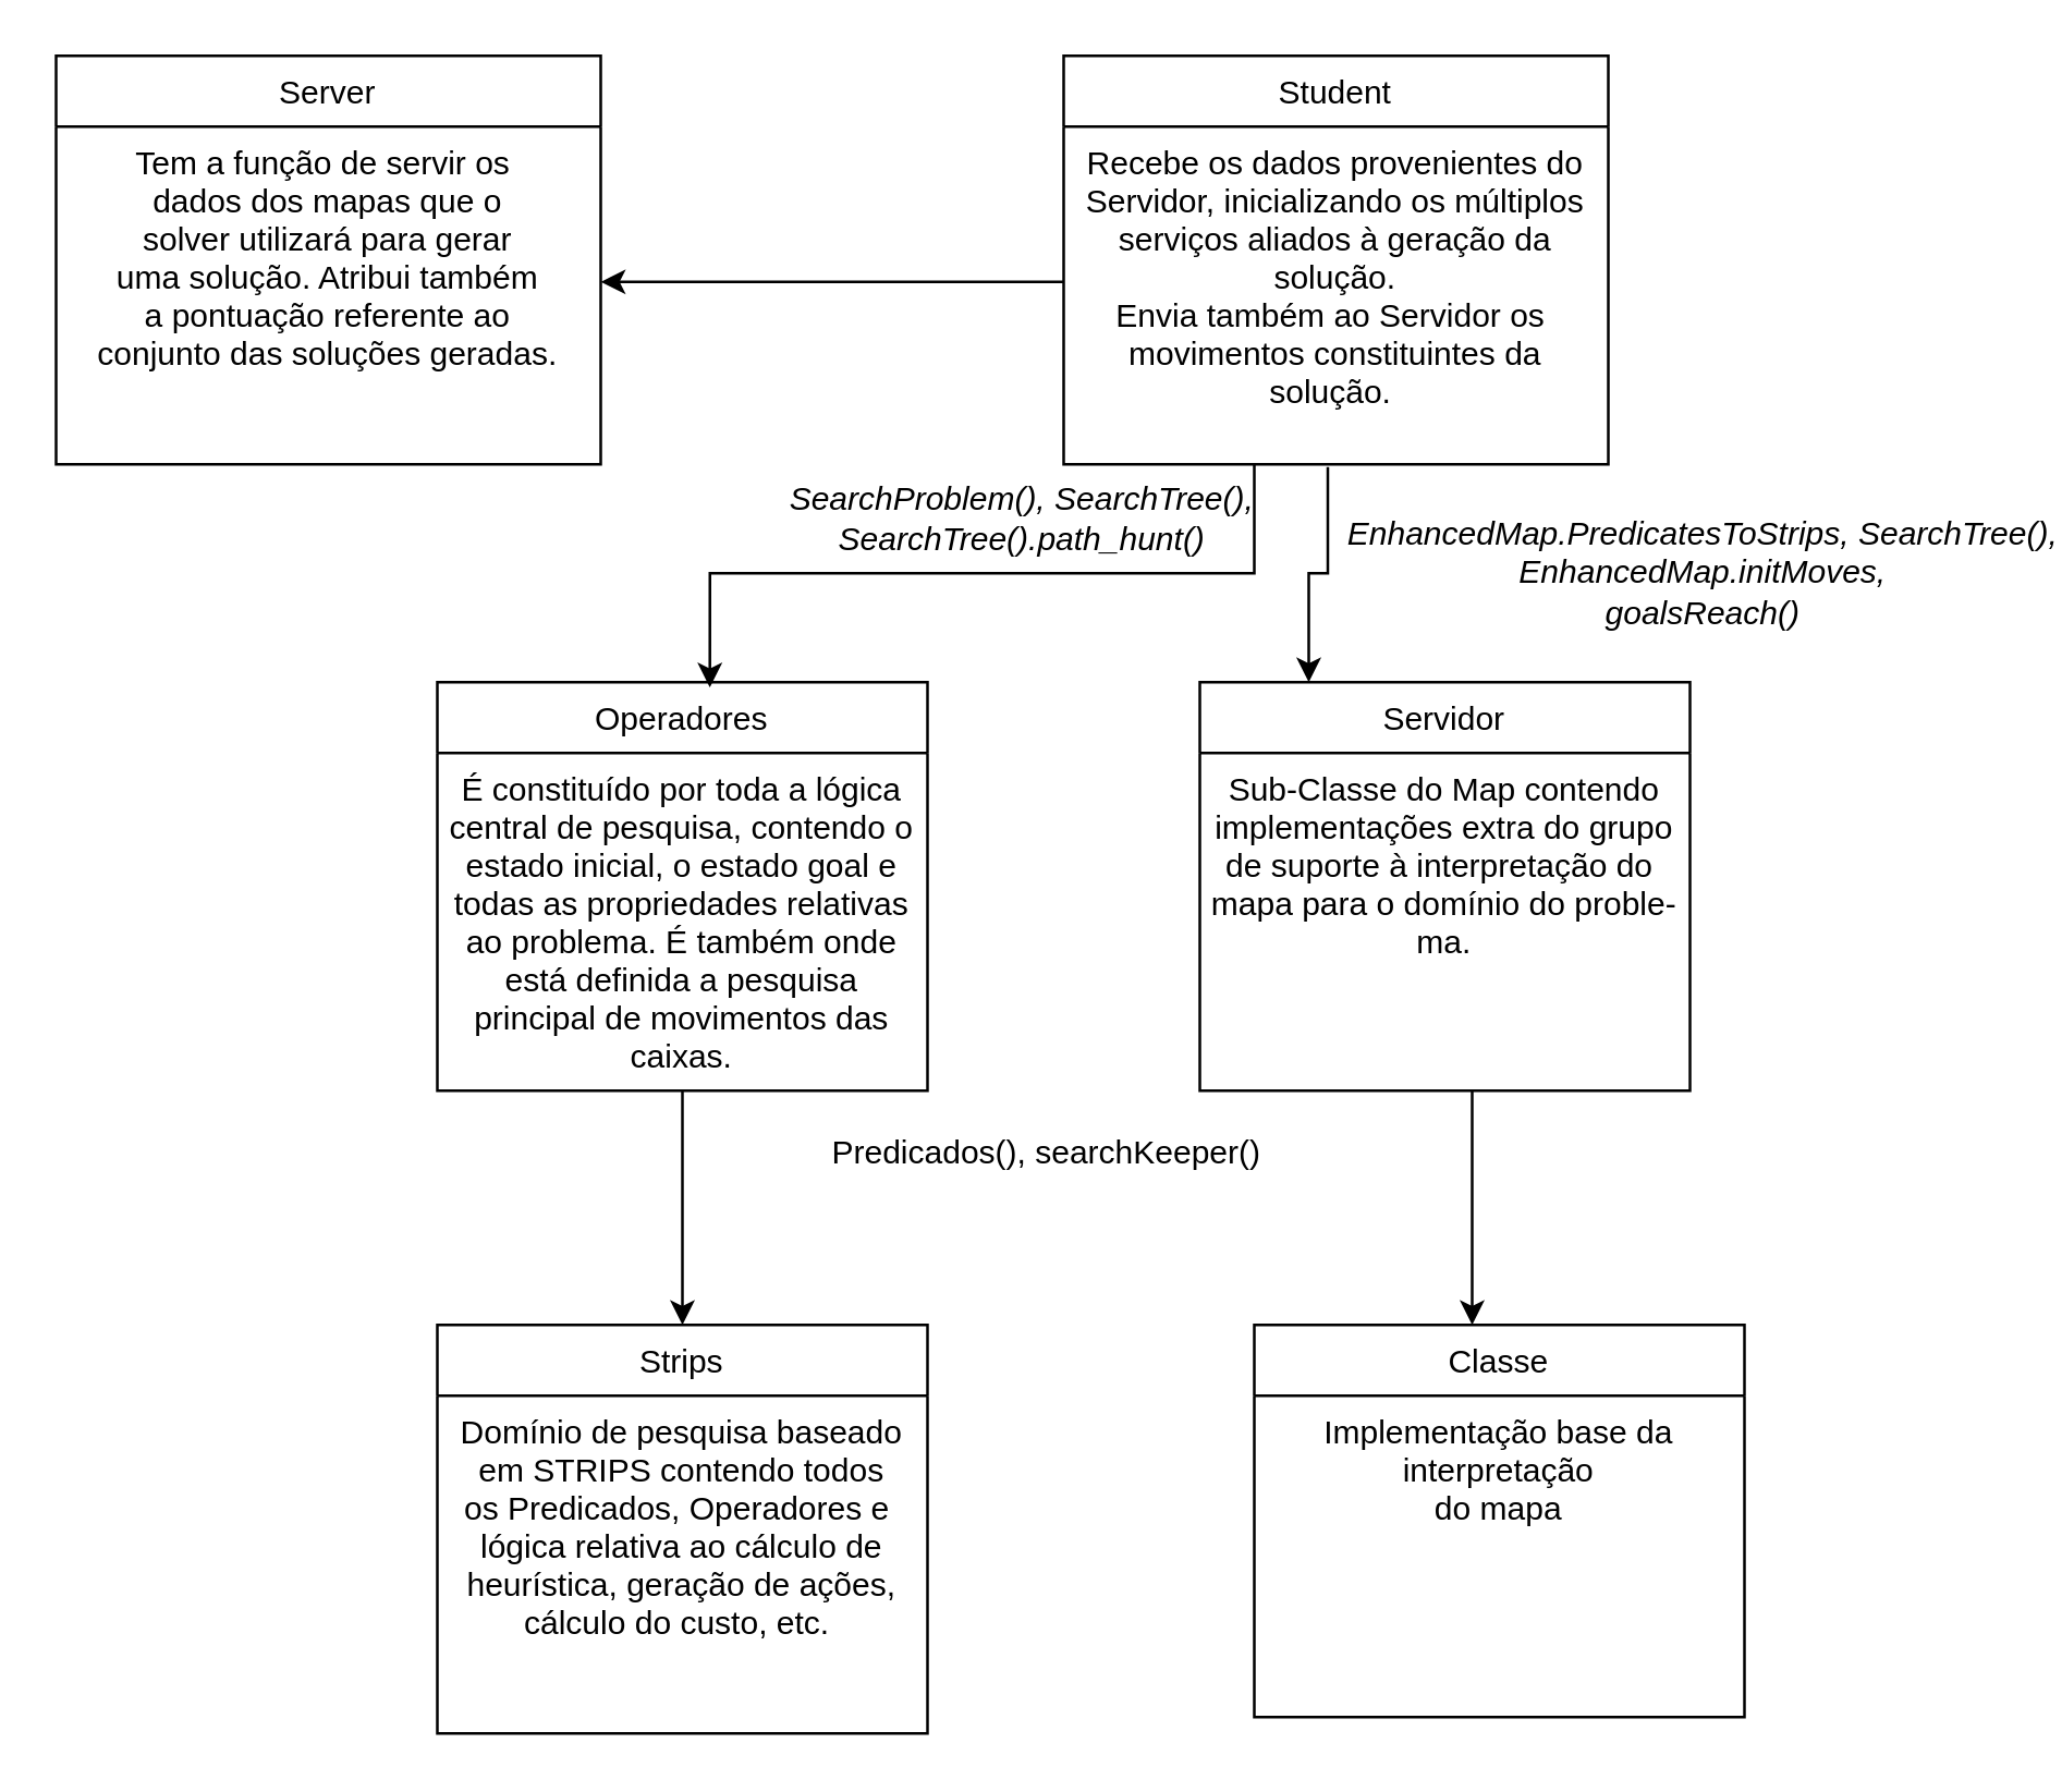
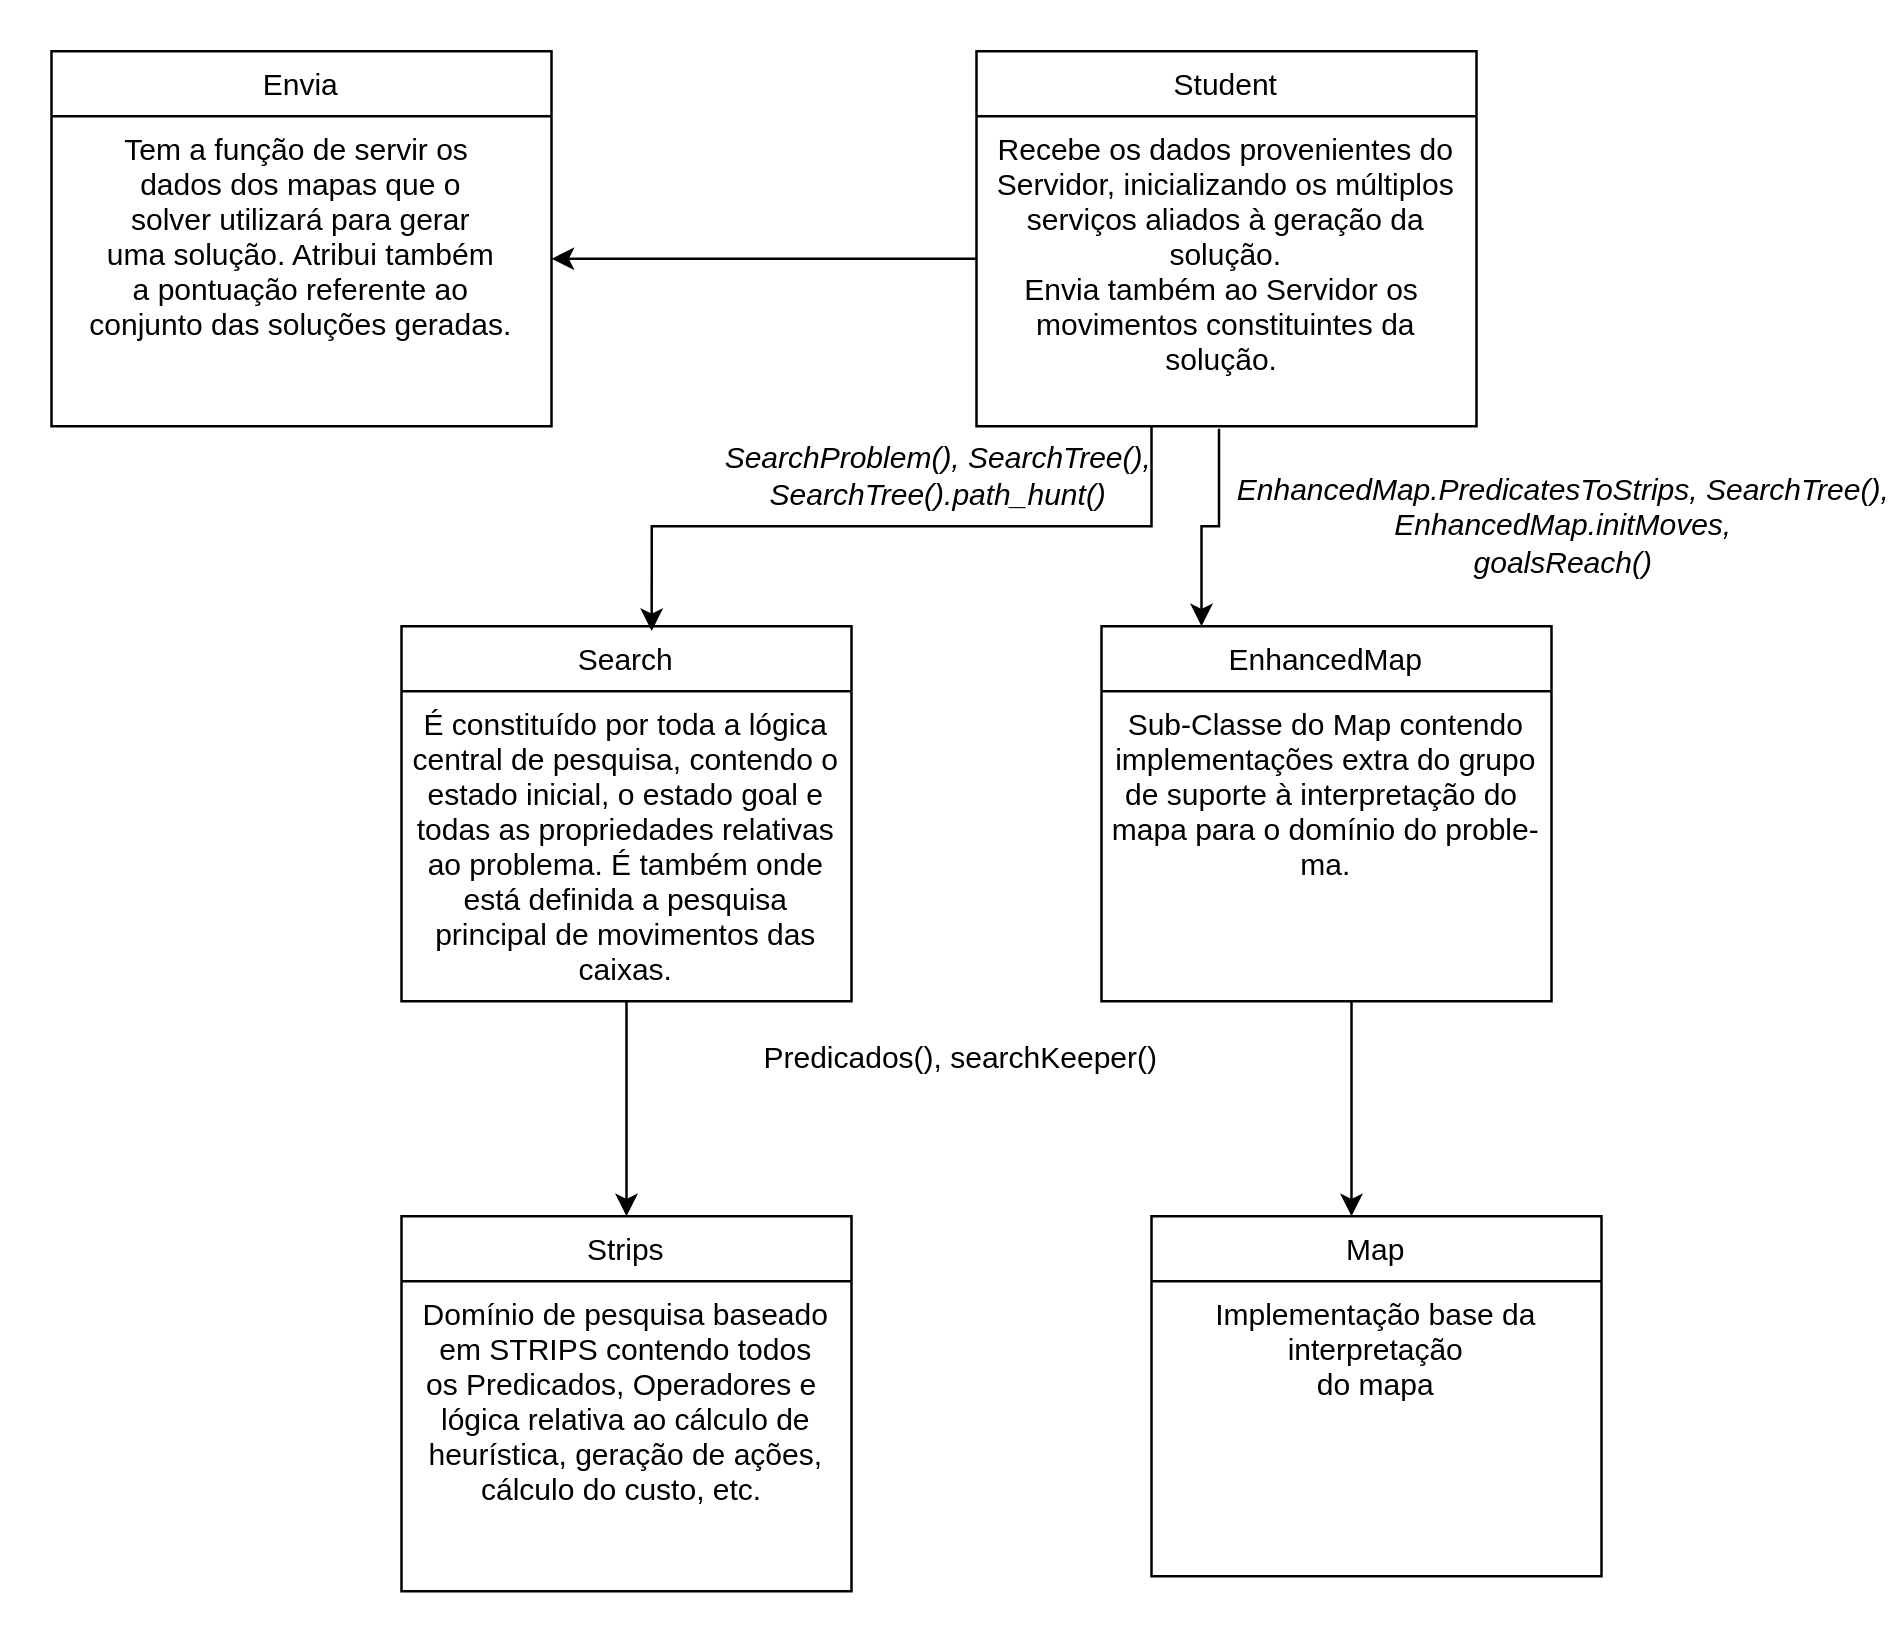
- <mxCell id="7" value="Server" style="swimlane;fontStyle=0;align=center;verticalAlign=top;childLayout=stackLayout;horizontal=1;startSize=26;horizontalStack=0;resizeParent=1;resizeLast=0;collapsible=1;marginBottom=0;rounded=0;shadow=0;strokeWidth=1;" parent="1" vertex="1"><mxGeometry x="20" y="20" width="200" height="150" as="geometry"><mxRectangle x="550" y="140" width="160" height="26" as="alternateBounds" /></mxGeometry></mxCell>
+ <mxCell id="7" value="Envia" style="swimlane;fontStyle=0;align=center;verticalAlign=top;childLayout=stackLayout;horizontal=1;startSize=26;horizontalStack=0;resizeParent=1;resizeLast=0;collapsible=1;marginBottom=0;rounded=0;shadow=0;strokeWidth=1;" parent="1" vertex="1"><mxGeometry x="20" y="20" width="200" height="150" as="geometry"><mxRectangle x="550" y="140" width="160" height="26" as="alternateBounds" /></mxGeometry></mxCell>
- <mxCell id="3" value="Operadores" style="swimlane;fontStyle=0;align=center;verticalAlign=top;childLayout=stackLayout;horizontal=1;startSize=26;horizontalStack=0;resizeParent=1;resizeLast=0;collapsible=1;marginBottom=0;rounded=0;shadow=0;strokeWidth=1;" parent="1" vertex="1"><mxGeometry x="160" y="250" width="180" height="150" as="geometry"><mxRectangle x="230" y="140" width="160" height="26" as="alternateBounds" /></mxGeometry></mxCell>
+ <mxCell id="3" value="Search" style="swimlane;fontStyle=0;align=center;verticalAlign=top;childLayout=stackLayout;horizontal=1;startSize=26;horizontalStack=0;resizeParent=1;resizeLast=0;collapsible=1;marginBottom=0;rounded=0;shadow=0;strokeWidth=1;" parent="1" vertex="1"><mxGeometry x="160" y="250" width="180" height="150" as="geometry"><mxRectangle x="230" y="140" width="160" height="26" as="alternateBounds" /></mxGeometry></mxCell>
- <mxCell id="15" value="Servidor" style="swimlane;fontStyle=0;align=center;verticalAlign=top;childLayout=stackLayout;horizontal=1;startSize=26;horizontalStack=0;resizeParent=1;resizeLast=0;collapsible=1;marginBottom=0;rounded=0;shadow=0;strokeWidth=1;" vertex="1" parent="1"><mxGeometry x="440" y="250" width="180" height="150" as="geometry"><mxRectangle x="340" y="380" width="170" height="26" as="alternateBounds" /></mxGeometry></mxCell>
+ <mxCell id="15" value="EnhancedMap" style="swimlane;fontStyle=0;align=center;verticalAlign=top;childLayout=stackLayout;horizontal=1;startSize=26;horizontalStack=0;resizeParent=1;resizeLast=0;collapsible=1;marginBottom=0;rounded=0;shadow=0;strokeWidth=1;" vertex="1" parent="1"><mxGeometry x="440" y="250" width="180" height="150" as="geometry"><mxRectangle x="340" y="380" width="170" height="26" as="alternateBounds" /></mxGeometry></mxCell>
- <mxCell id="9" value="Classe" style="swimlane;fontStyle=0;align=center;verticalAlign=top;childLayout=stackLayout;horizontal=1;startSize=26;horizontalStack=0;resizeParent=1;resizeLast=0;collapsible=1;marginBottom=0;rounded=0;shadow=0;strokeWidth=1;" vertex="1" parent="1"><mxGeometry x="460" y="486" width="180" height="144" as="geometry"><mxRectangle x="340" y="380" width="170" height="26" as="alternateBounds" /></mxGeometry></mxCell>
+ <mxCell id="9" value="Map" style="swimlane;fontStyle=0;align=center;verticalAlign=top;childLayout=stackLayout;horizontal=1;startSize=26;horizontalStack=0;resizeParent=1;resizeLast=0;collapsible=1;marginBottom=0;rounded=0;shadow=0;strokeWidth=1;" vertex="1" parent="1"><mxGeometry x="460" y="486" width="180" height="144" as="geometry"><mxRectangle x="340" y="380" width="170" height="26" as="alternateBounds" /></mxGeometry></mxCell>
